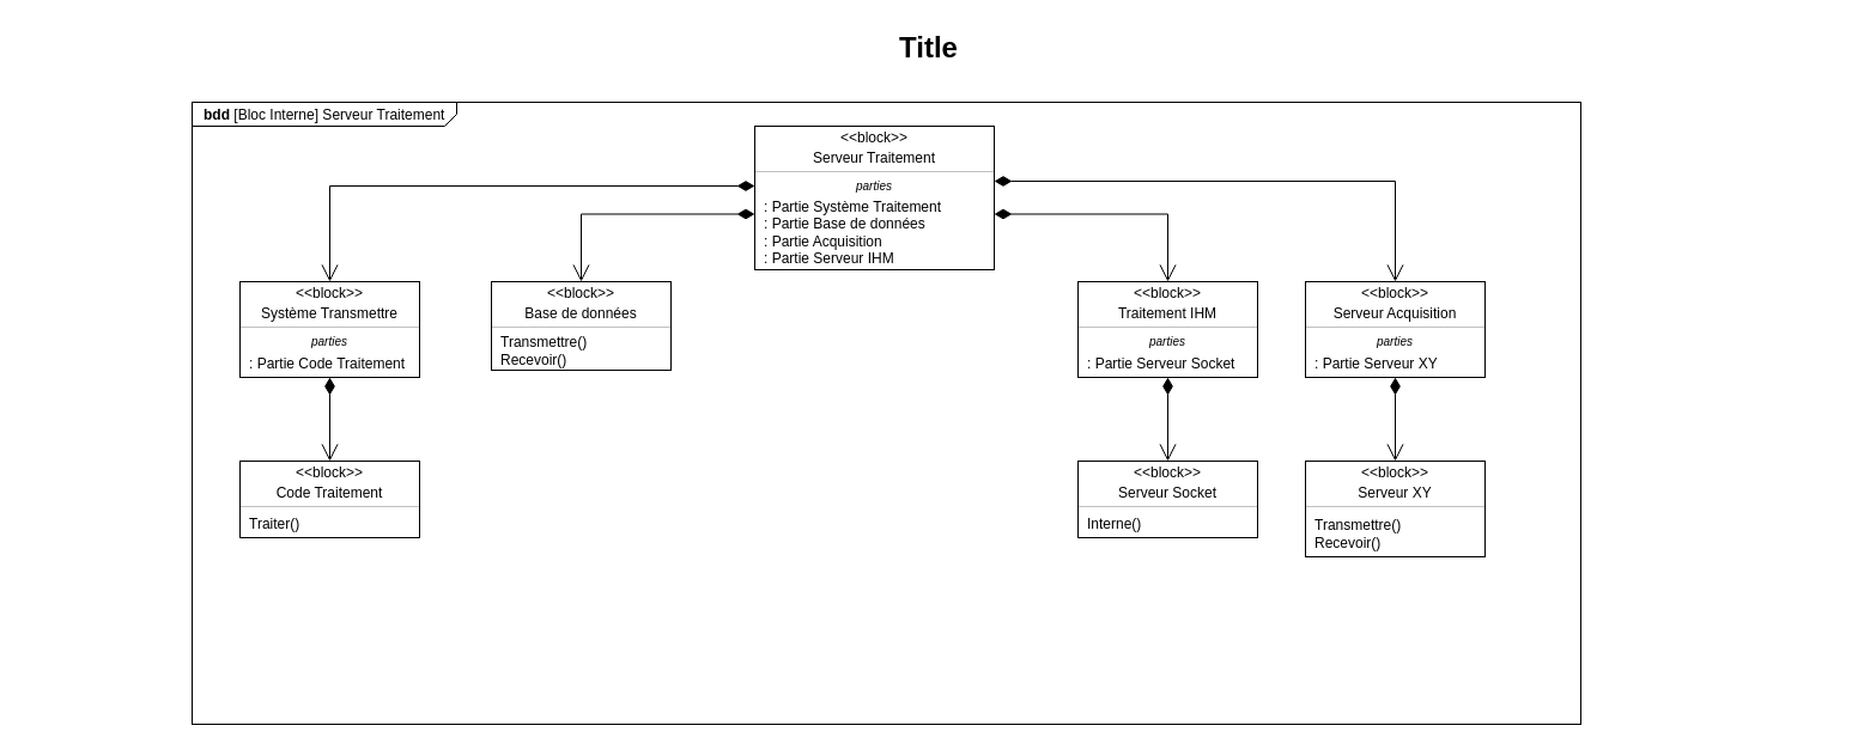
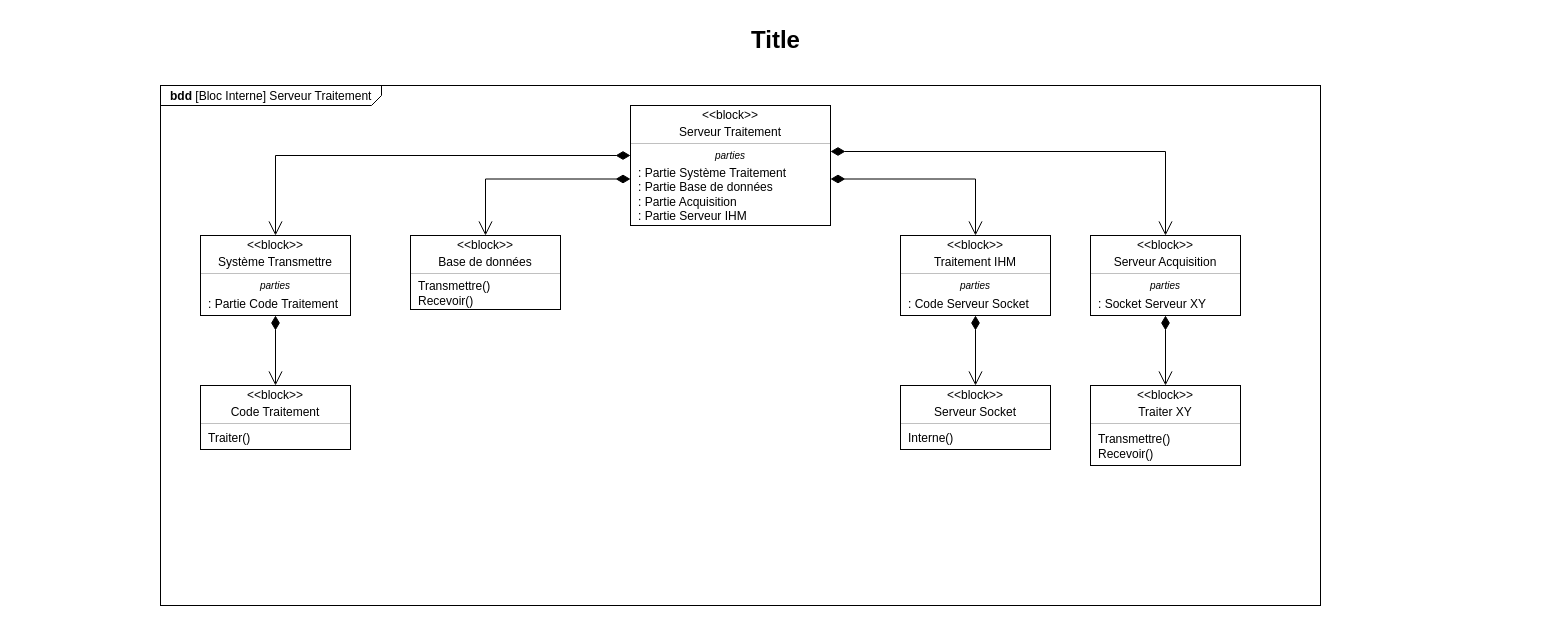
- <mxCell id="32" value="&lt;div&gt;: Partie Serveur Socket&lt;/div&gt;" style="html=1;align=left;spacing=0;spacingLeft=8;verticalAlign=middle;strokeColor=none;fillColor=none;whiteSpace=wrap;" vertex="1" parent="27"><mxGeometry y="58" width="150" height="22" as="geometry" /></mxCell>
+ <mxCell id="32" value="&lt;div&gt;: Code Serveur Socket&lt;/div&gt;" style="html=1;align=left;spacing=0;spacingLeft=8;verticalAlign=middle;strokeColor=none;fillColor=none;whiteSpace=wrap;" vertex="1" parent="27"><mxGeometry y="58" width="150" height="22" as="geometry" /></mxCell>
- <mxCell id="26" value="&lt;div&gt;: Partie Serveur XY&lt;/div&gt;" style="html=1;align=left;spacing=0;spacingLeft=8;verticalAlign=middle;strokeColor=none;fillColor=none;whiteSpace=wrap;" vertex="1" parent="21"><mxGeometry y="58" width="150" height="22" as="geometry" /></mxCell>
+ <mxCell id="26" value="&lt;div&gt;: Socket Serveur XY&lt;/div&gt;" style="html=1;align=left;spacing=0;spacingLeft=8;verticalAlign=middle;strokeColor=none;fillColor=none;whiteSpace=wrap;" vertex="1" parent="21"><mxGeometry y="58" width="150" height="22" as="geometry" /></mxCell>
- <mxCell id="40" value="Serveur XY" style="html=1;align=center;spacing=0;verticalAlign=middle;strokeColor=none;fillColor=none;whiteSpace=wrap;" vertex="1" parent="38"><mxGeometry y="20" width="150" height="14" as="geometry" /></mxCell>
+ <mxCell id="40" value="Traiter XY" style="html=1;align=center;spacing=0;verticalAlign=middle;strokeColor=none;fillColor=none;whiteSpace=wrap;" vertex="1" parent="38"><mxGeometry y="20" width="150" height="14" as="geometry" /></mxCell>
